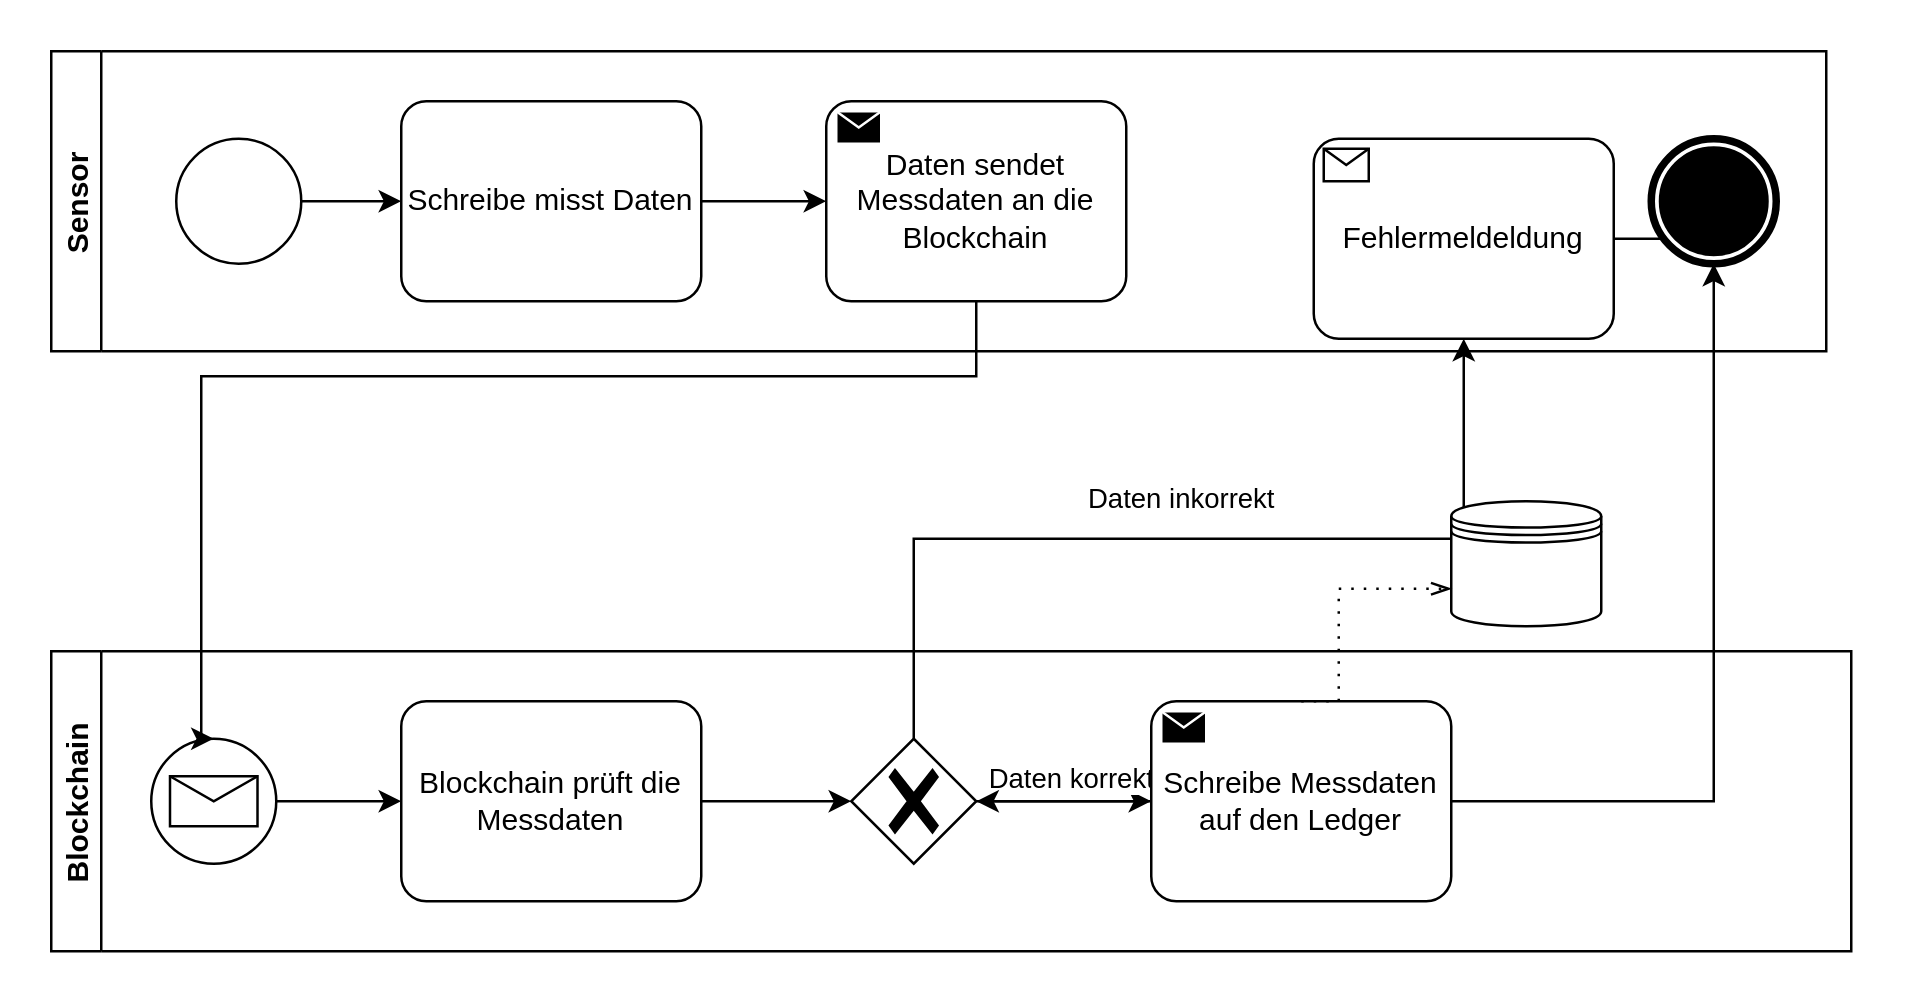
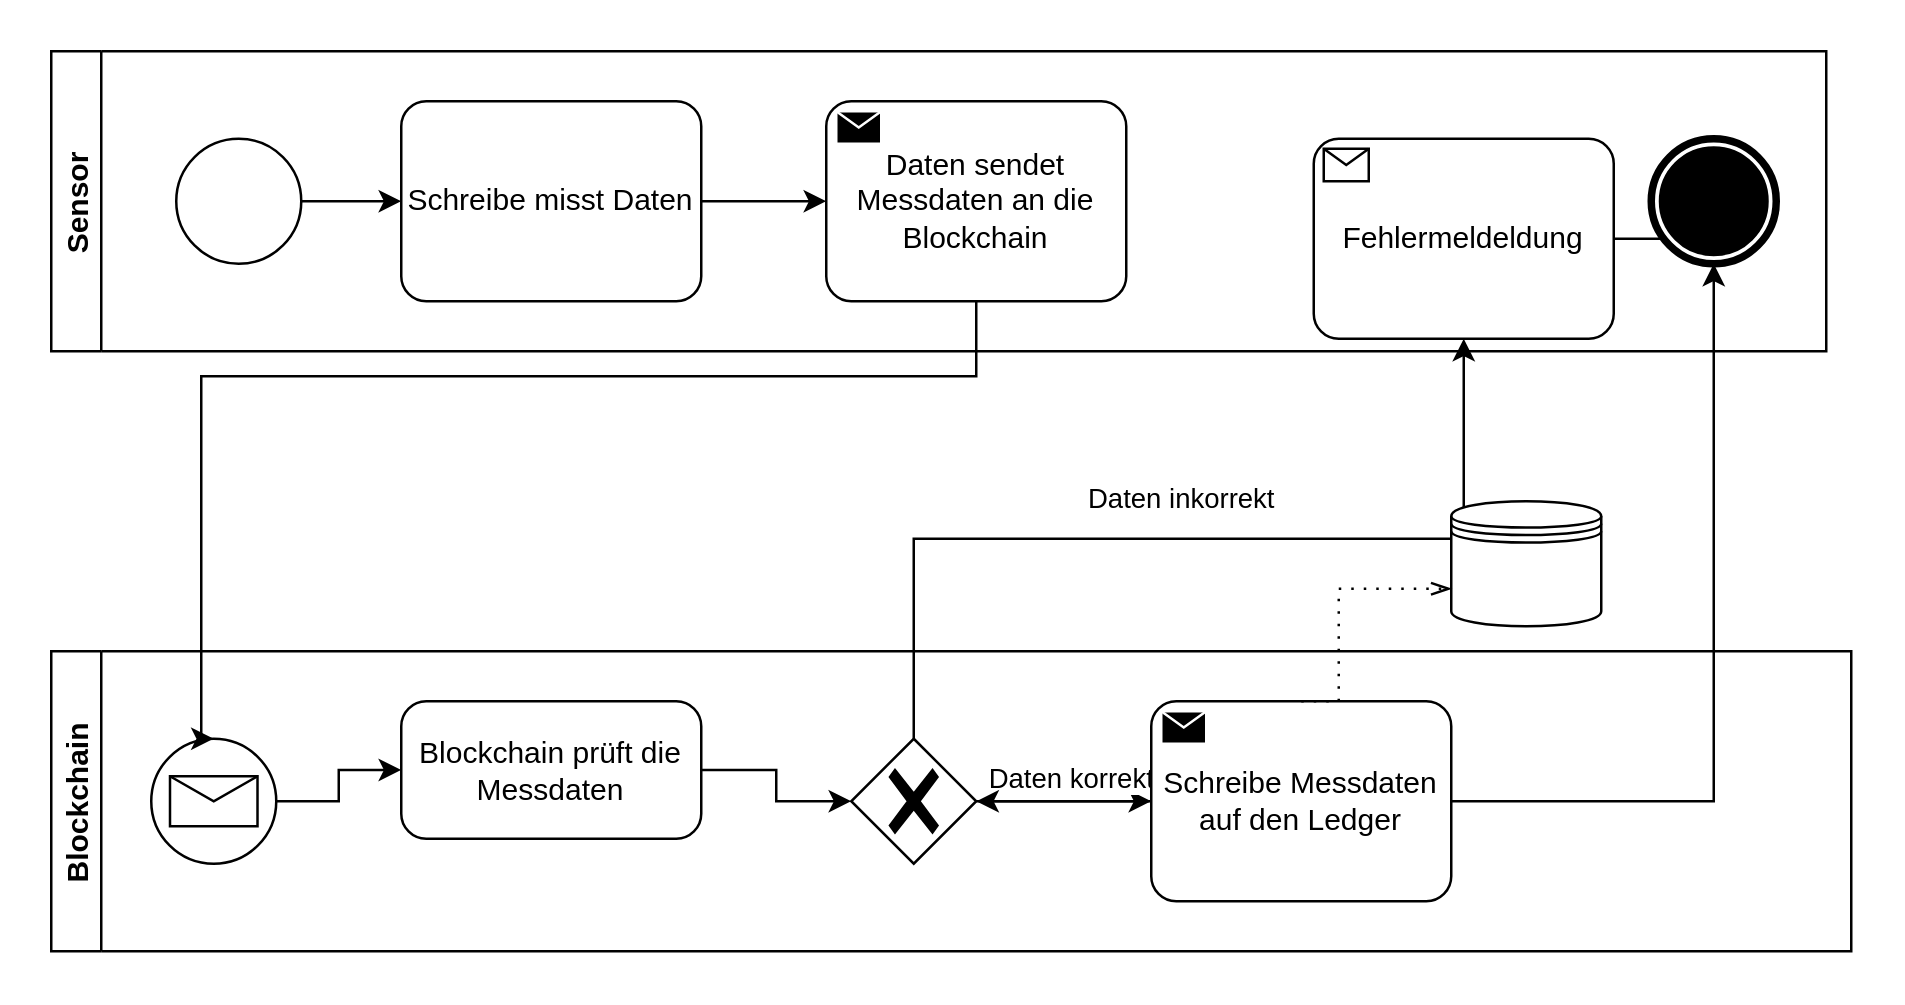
- <mxCell id="15" value="Blockchain prüft die Messdaten" style="points=[[0.25,0,0],[0.5,0,0],[0.75,0,0],[1,0.25,0],[1,0.5,0],[1,0.75,0],[0.75,1,0],[0.5,1,0],[0.25,1,0],[0,0.75,0],[0,0.5,0],[0,0.25,0]];shape=mxgraph.bpmn.task;whiteSpace=wrap;rectStyle=rounded;size=10;taskMarker=abstract;" parent="11" vertex="1"><mxGeometry x="140" y="20" width="120" height="80" as="geometry" /></mxCell>
+ <mxCell id="15" value="Blockchain prüft die Messdaten" style="points=[[0.25,0,0],[0.5,0,0],[0.75,0,0],[1,0.25,0],[1,0.5,0],[1,0.75,0],[0.75,1,0],[0.5,1,0],[0.25,1,0],[0,0.75,0],[0,0.5,0],[0,0.25,0]];shape=mxgraph.bpmn.task;whiteSpace=wrap;rectStyle=rounded;size=10;taskMarker=abstract;" parent="11" vertex="1"><mxGeometry x="140" y="20" width="120" height="55" as="geometry" /></mxCell>
